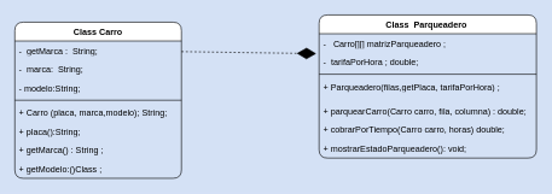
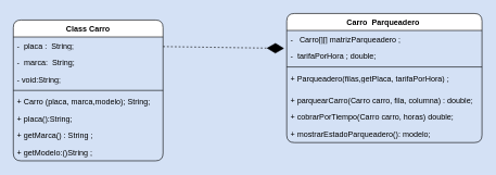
- <mxCell id="11" value="Class&amp;nbsp;&amp;nbsp;Parqueadero&amp;nbsp;" style="swimlane;fontStyle=1;align=center;verticalAlign=top;childLayout=stackLayout;horizontal=1;startSize=26;horizontalStack=0;resizeParent=1;resizeParentMax=0;resizeLast=0;collapsible=1;marginBottom=0;whiteSpace=wrap;html=1;rounded=1;" vertex="1" parent="1"><mxGeometry x="440" y="20" width="300" height="198" as="geometry" /></mxCell>
+ <mxCell id="11" value="Carro&amp;nbsp;&amp;nbsp;Parqueadero&amp;nbsp;" style="swimlane;fontStyle=1;align=center;verticalAlign=top;childLayout=stackLayout;horizontal=1;startSize=26;horizontalStack=0;resizeParent=1;resizeParentMax=0;resizeLast=0;collapsible=1;marginBottom=0;whiteSpace=wrap;html=1;rounded=1;" vertex="1" parent="1"><mxGeometry x="440" y="20" width="300" height="198" as="geometry" /></mxCell>
- <mxCell id="3" value="-&amp;nbsp;&amp;nbsp;getMarca :&amp;nbsp;&amp;nbsp;String;" style="text;strokeColor=none;fillColor=none;align=left;verticalAlign=top;spacingLeft=4;spacingRight=4;overflow=hidden;rotatable=0;points=[[0,0.5],[1,0.5]];portConstraint=eastwest;whiteSpace=wrap;html=1;" vertex="1" parent="2"><mxGeometry y="26" width="230" height="26" as="geometry" /></mxCell>
+ <mxCell id="3" value="-&amp;nbsp;&amp;nbsp;placa :&amp;nbsp;&amp;nbsp;String;" style="text;strokeColor=none;fillColor=none;align=left;verticalAlign=top;spacingLeft=4;spacingRight=4;overflow=hidden;rotatable=0;points=[[0,0.5],[1,0.5]];portConstraint=eastwest;whiteSpace=wrap;html=1;" vertex="1" parent="2"><mxGeometry y="26" width="230" height="26" as="geometry" /></mxCell>
- <mxCell id="5" value="- modelo:String;" style="text;strokeColor=none;fillColor=none;align=left;verticalAlign=top;spacingLeft=4;spacingRight=4;overflow=hidden;rotatable=0;points=[[0,0.5],[1,0.5]];portConstraint=eastwest;whiteSpace=wrap;html=1;" vertex="1" parent="2"><mxGeometry y="78" width="230" height="26" as="geometry" /></mxCell>
+ <mxCell id="5" value="- void:String;" style="text;strokeColor=none;fillColor=none;align=left;verticalAlign=top;spacingLeft=4;spacingRight=4;overflow=hidden;rotatable=0;points=[[0,0.5],[1,0.5]];portConstraint=eastwest;whiteSpace=wrap;html=1;" vertex="1" parent="2"><mxGeometry y="78" width="230" height="26" as="geometry" /></mxCell>
- <mxCell id="18" value="+&amp;nbsp;mostrarEstadoParqueadero(): void;" style="text;strokeColor=none;fillColor=none;align=left;verticalAlign=top;spacingLeft=4;spacingRight=4;overflow=hidden;rotatable=0;points=[[0,0.5],[1,0.5]];portConstraint=eastwest;whiteSpace=wrap;html=1;" vertex="1" parent="11"><mxGeometry y="172" width="300" height="26" as="geometry" /></mxCell>
+ <mxCell id="18" value="+&amp;nbsp;mostrarEstadoParqueadero(): modelo;" style="text;strokeColor=none;fillColor=none;align=left;verticalAlign=top;spacingLeft=4;spacingRight=4;overflow=hidden;rotatable=0;points=[[0,0.5],[1,0.5]];portConstraint=eastwest;whiteSpace=wrap;html=1;" vertex="1" parent="11"><mxGeometry y="172" width="300" height="26" as="geometry" /></mxCell>
- <mxCell id="10" value="+ getModelo:()Class ;" style="text;strokeColor=none;fillColor=none;align=left;verticalAlign=top;spacingLeft=4;spacingRight=4;overflow=hidden;rotatable=0;points=[[0,0.5],[1,0.5]];portConstraint=eastwest;whiteSpace=wrap;html=1;" vertex="1" parent="2"><mxGeometry y="190" width="230" height="26" as="geometry" /></mxCell>
+ <mxCell id="10" value="+ getModelo:()String ;" style="text;strokeColor=none;fillColor=none;align=left;verticalAlign=top;spacingLeft=4;spacingRight=4;overflow=hidden;rotatable=0;points=[[0,0.5],[1,0.5]];portConstraint=eastwest;whiteSpace=wrap;html=1;" vertex="1" parent="2"><mxGeometry y="190" width="230" height="26" as="geometry" /></mxCell>
